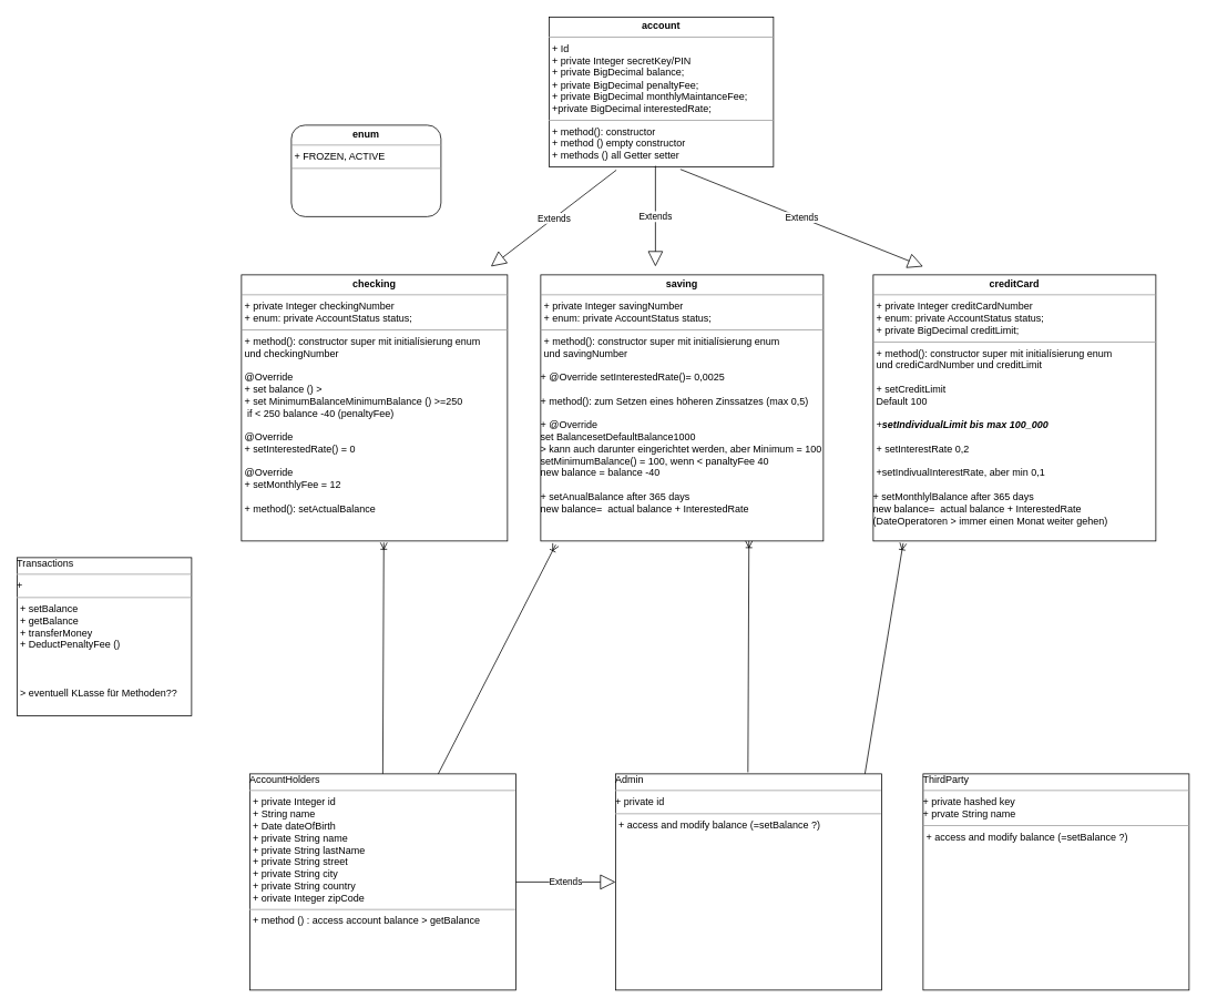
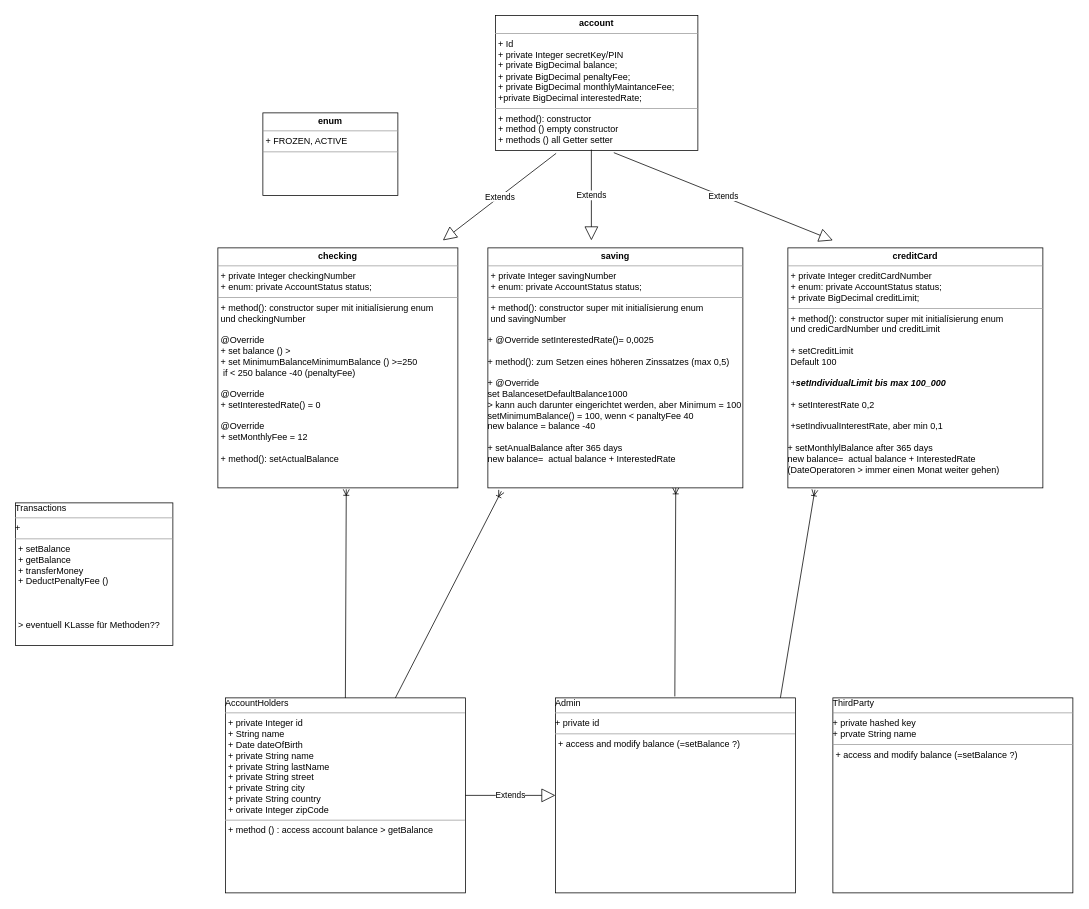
- <mxCell id="4" value="&lt;p style=&quot;margin: 0px ; margin-top: 4px ; text-align: center&quot;&gt;&lt;b&gt;enum&lt;/b&gt;&lt;br&gt;&lt;/p&gt;&lt;hr size=&quot;1&quot;&gt;&lt;p style=&quot;margin: 0px ; margin-left: 4px&quot;&gt;+ FROZEN, ACTIVE&lt;br&gt;&lt;/p&gt;&lt;hr size=&quot;1&quot;&gt;" style="verticalAlign=top;align=left;overflow=fill;fontSize=12;fontFamily=Helvetica;html=1;rounded=1;" parent="1" vertex="1"><mxGeometry x="350" y="150" width="180" height="110" as="geometry" /></mxCell>
+ <mxCell id="4" value="&lt;p style=&quot;margin: 0px ; margin-top: 4px ; text-align: center&quot;&gt;&lt;b&gt;enum&lt;/b&gt;&lt;br&gt;&lt;/p&gt;&lt;hr size=&quot;1&quot;&gt;&lt;p style=&quot;margin: 0px ; margin-left: 4px&quot;&gt;+ FROZEN, ACTIVE&lt;br&gt;&lt;/p&gt;&lt;hr size=&quot;1&quot;&gt;" style="verticalAlign=top;align=left;overflow=fill;fontSize=12;fontFamily=Helvetica;html=1;" parent="1" vertex="1"><mxGeometry x="350" y="150" width="180" height="110" as="geometry" /></mxCell>
